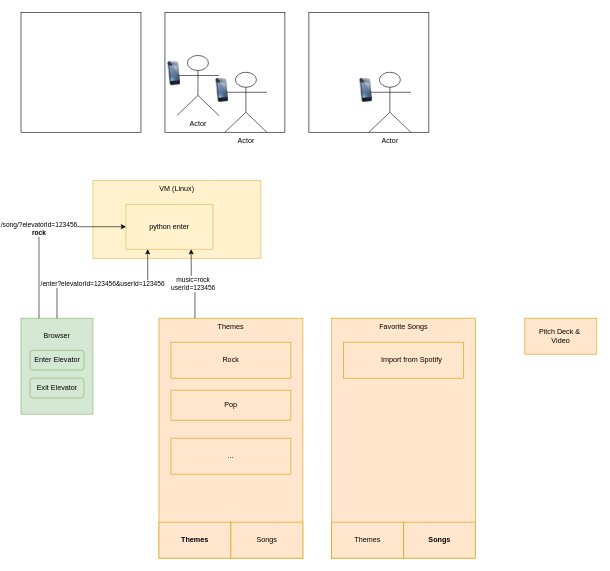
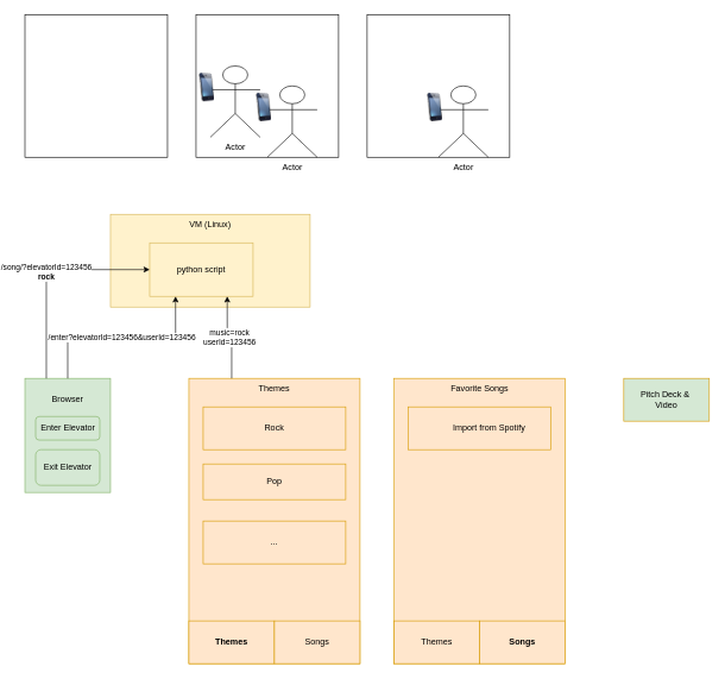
- <mxCell id="28" value="python enter" style="rounded=0;whiteSpace=wrap;html=1;fillColor=#fff2cc;strokeColor=#d6b656;" vertex="1" parent="1"><mxGeometry x="195" y="340" width="145" height="75" as="geometry" /></mxCell>
+ <mxCell id="28" value="python script" style="rounded=0;whiteSpace=wrap;html=1;fillColor=#fff2cc;strokeColor=#d6b656;" vertex="1" parent="1"><mxGeometry x="195" y="340" width="145" height="75" as="geometry" /></mxCell>
- <mxCell id="32" value="Pitch Deck &amp;amp;&amp;nbsp;&lt;br&gt;Video" style="rounded=0;whiteSpace=wrap;html=1;fillColor=#ffe6cc;strokeColor=#d79b00;" vertex="1" parent="1"><mxGeometry x="860" y="530" width="120" height="60" as="geometry" /></mxCell>
+ <mxCell id="32" value="Pitch Deck &amp;amp;&amp;nbsp;&lt;br&gt;Video" style="rounded=0;whiteSpace=wrap;html=1;fillColor=#d5e8d4;strokeColor=#d79b00;" vertex="1" parent="1"><mxGeometry x="860" y="530" width="120" height="60" as="geometry" /></mxCell>
- <mxCell id="26" value="Exit Elevator" style="rounded=1;align=center;fillColor=#d5e8d4;strokeColor=#82b366;html=1;fontSize=12" vertex="1" parent="1"><mxGeometry x="35" y="630" width="90" height="33" as="geometry" /></mxCell>
+ <mxCell id="26" value="Exit Elevator" style="rounded=1;align=center;fillColor=#d5e8d4;strokeColor=#82b366;html=1;fontSize=12" vertex="1" parent="1"><mxGeometry x="35" y="630" width="90" height="50" as="geometry" /></mxCell>
